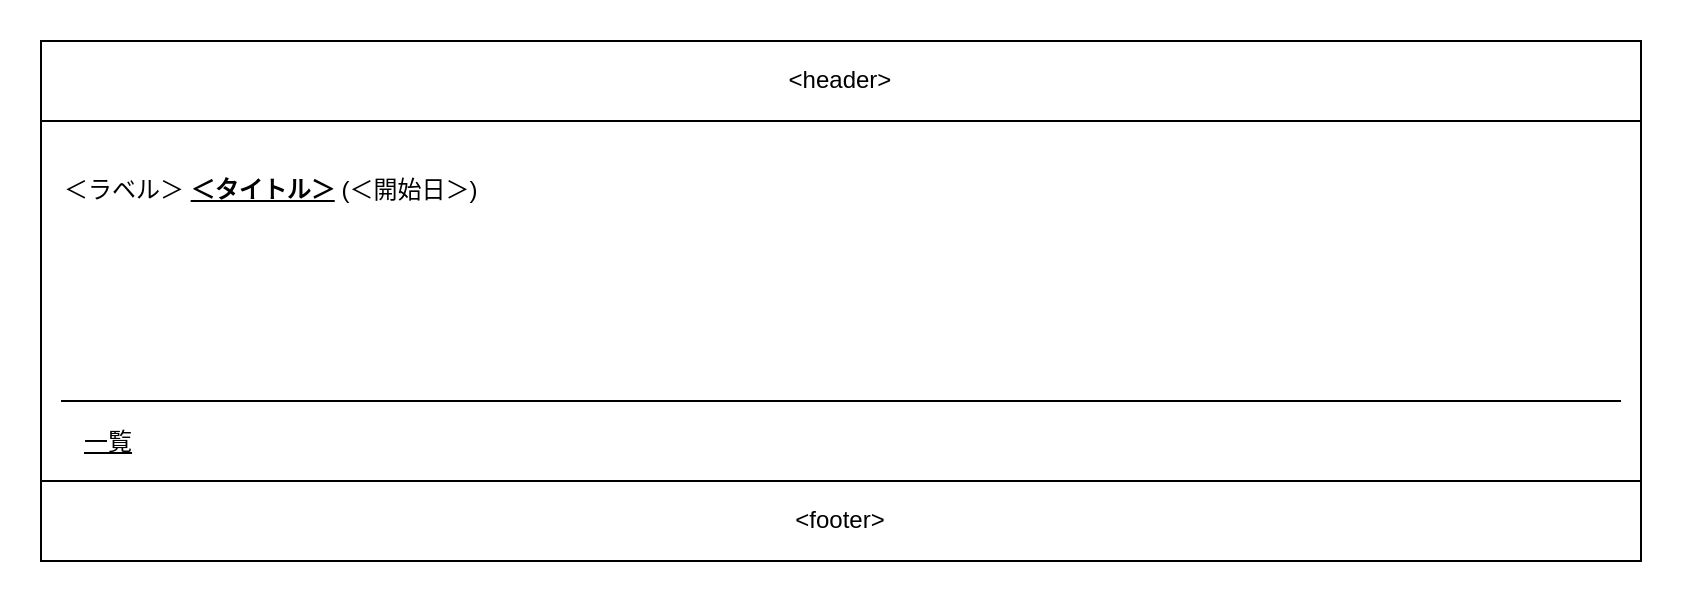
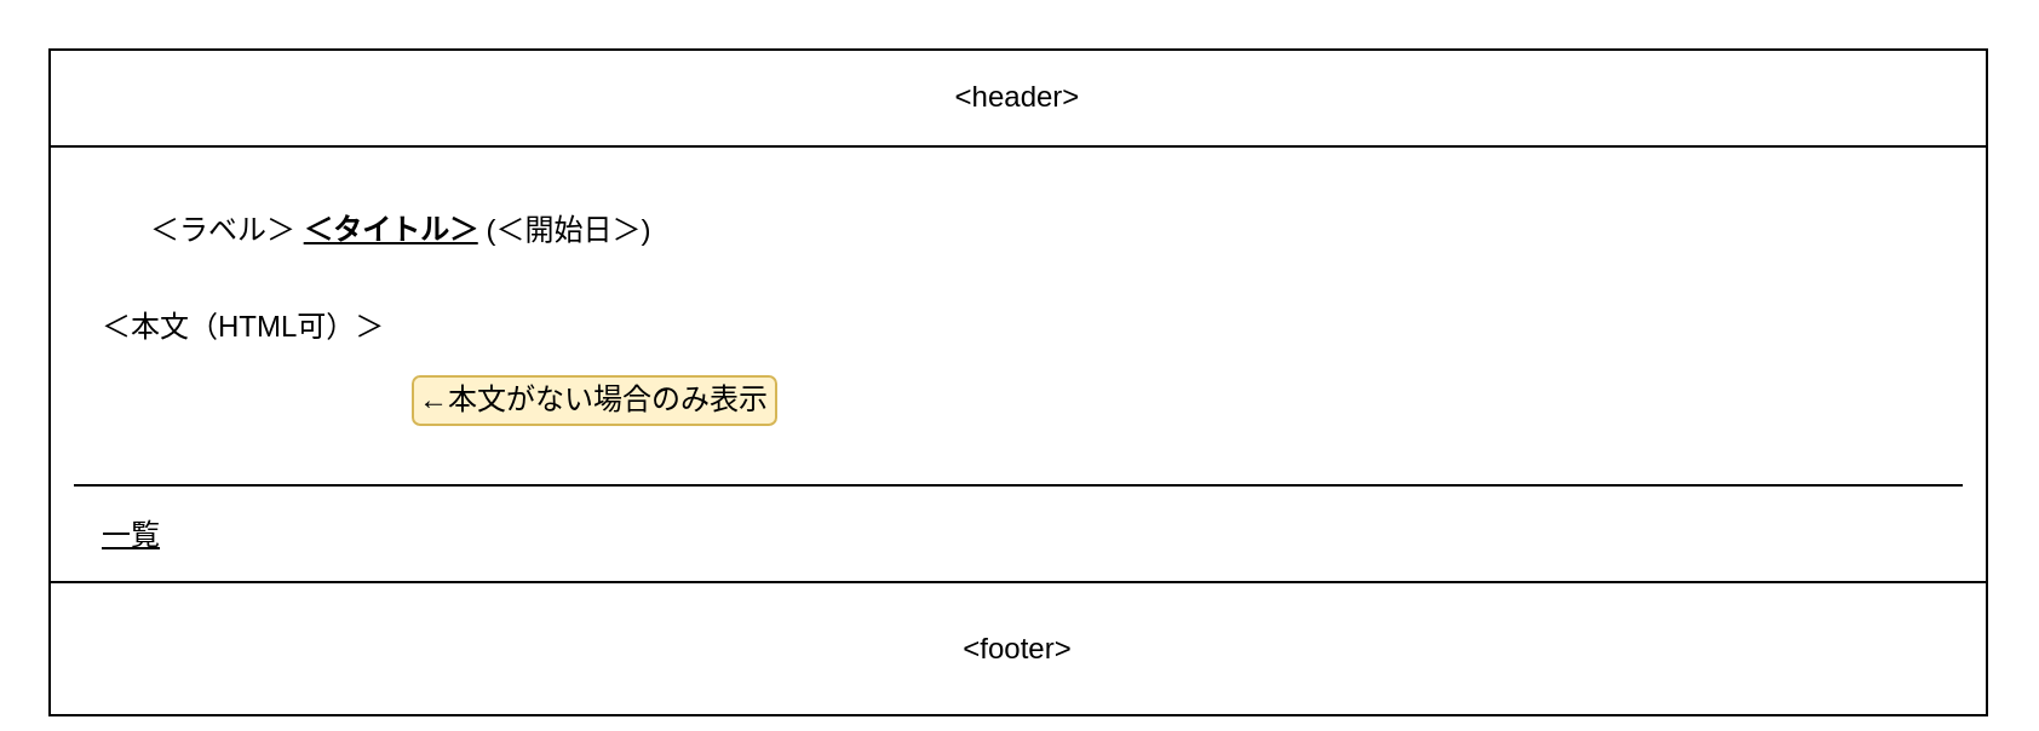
- <mxCell id="5" value="＜ラベル＞&amp;nbsp;&lt;u&gt;&lt;b&gt;＜タイトル＞&lt;/b&gt;&lt;/u&gt;&amp;nbsp;(＜開始日＞)" style="text;html=1;strokeColor=none;fillColor=none;align=left;verticalAlign=middle;whiteSpace=wrap;rounded=0;" parent="1" vertex="1"><mxGeometry x="30" y="80" width="220" height="30" as="geometry" /></mxCell>
+ <mxCell id="5" value="＜ラベル＞&amp;nbsp;&lt;u&gt;&lt;b&gt;＜タイトル＞&lt;/b&gt;&lt;/u&gt;&amp;nbsp;(＜開始日＞)" style="text;html=1;strokeColor=none;fillColor=none;align=left;verticalAlign=middle;whiteSpace=wrap;rounded=0;" parent="1" vertex="1"><mxGeometry x="60" y="80" width="220" height="30" as="geometry" /></mxCell>
+ <mxCell id="9" value="＜本文（HTML可）＞" style="text;html=1;strokeColor=none;fillColor=none;align=left;verticalAlign=middle;whiteSpace=wrap;rounded=0;" vertex="1" parent="1"><mxGeometry x="40" y="120" width="130" height="30" as="geometry" /></mxCell>
+ <mxCell id="10" value="←本文がない場合のみ表示" style="rounded=1;whiteSpace=wrap;html=1;fillColor=#fff2cc;strokeColor=#d6b656;" vertex="1" parent="1"><mxGeometry x="170" y="155" width="150" height="20" as="geometry" /></mxCell>
- <mxCell id="6" value="&amp;lt;footer&amp;gt;" style="rounded=0;whiteSpace=wrap;html=1;fillColor=none;" parent="1" vertex="1"><mxGeometry y="240" width="800" height="40" as="geometry" x="20" /></mxCell>
+ <mxCell id="6" value="&amp;lt;footer&amp;gt;" style="rounded=0;whiteSpace=wrap;html=1;fillColor=none;" parent="1" vertex="1"><mxGeometry x="20" y="240" width="800" height="55" as="geometry" /></mxCell>
